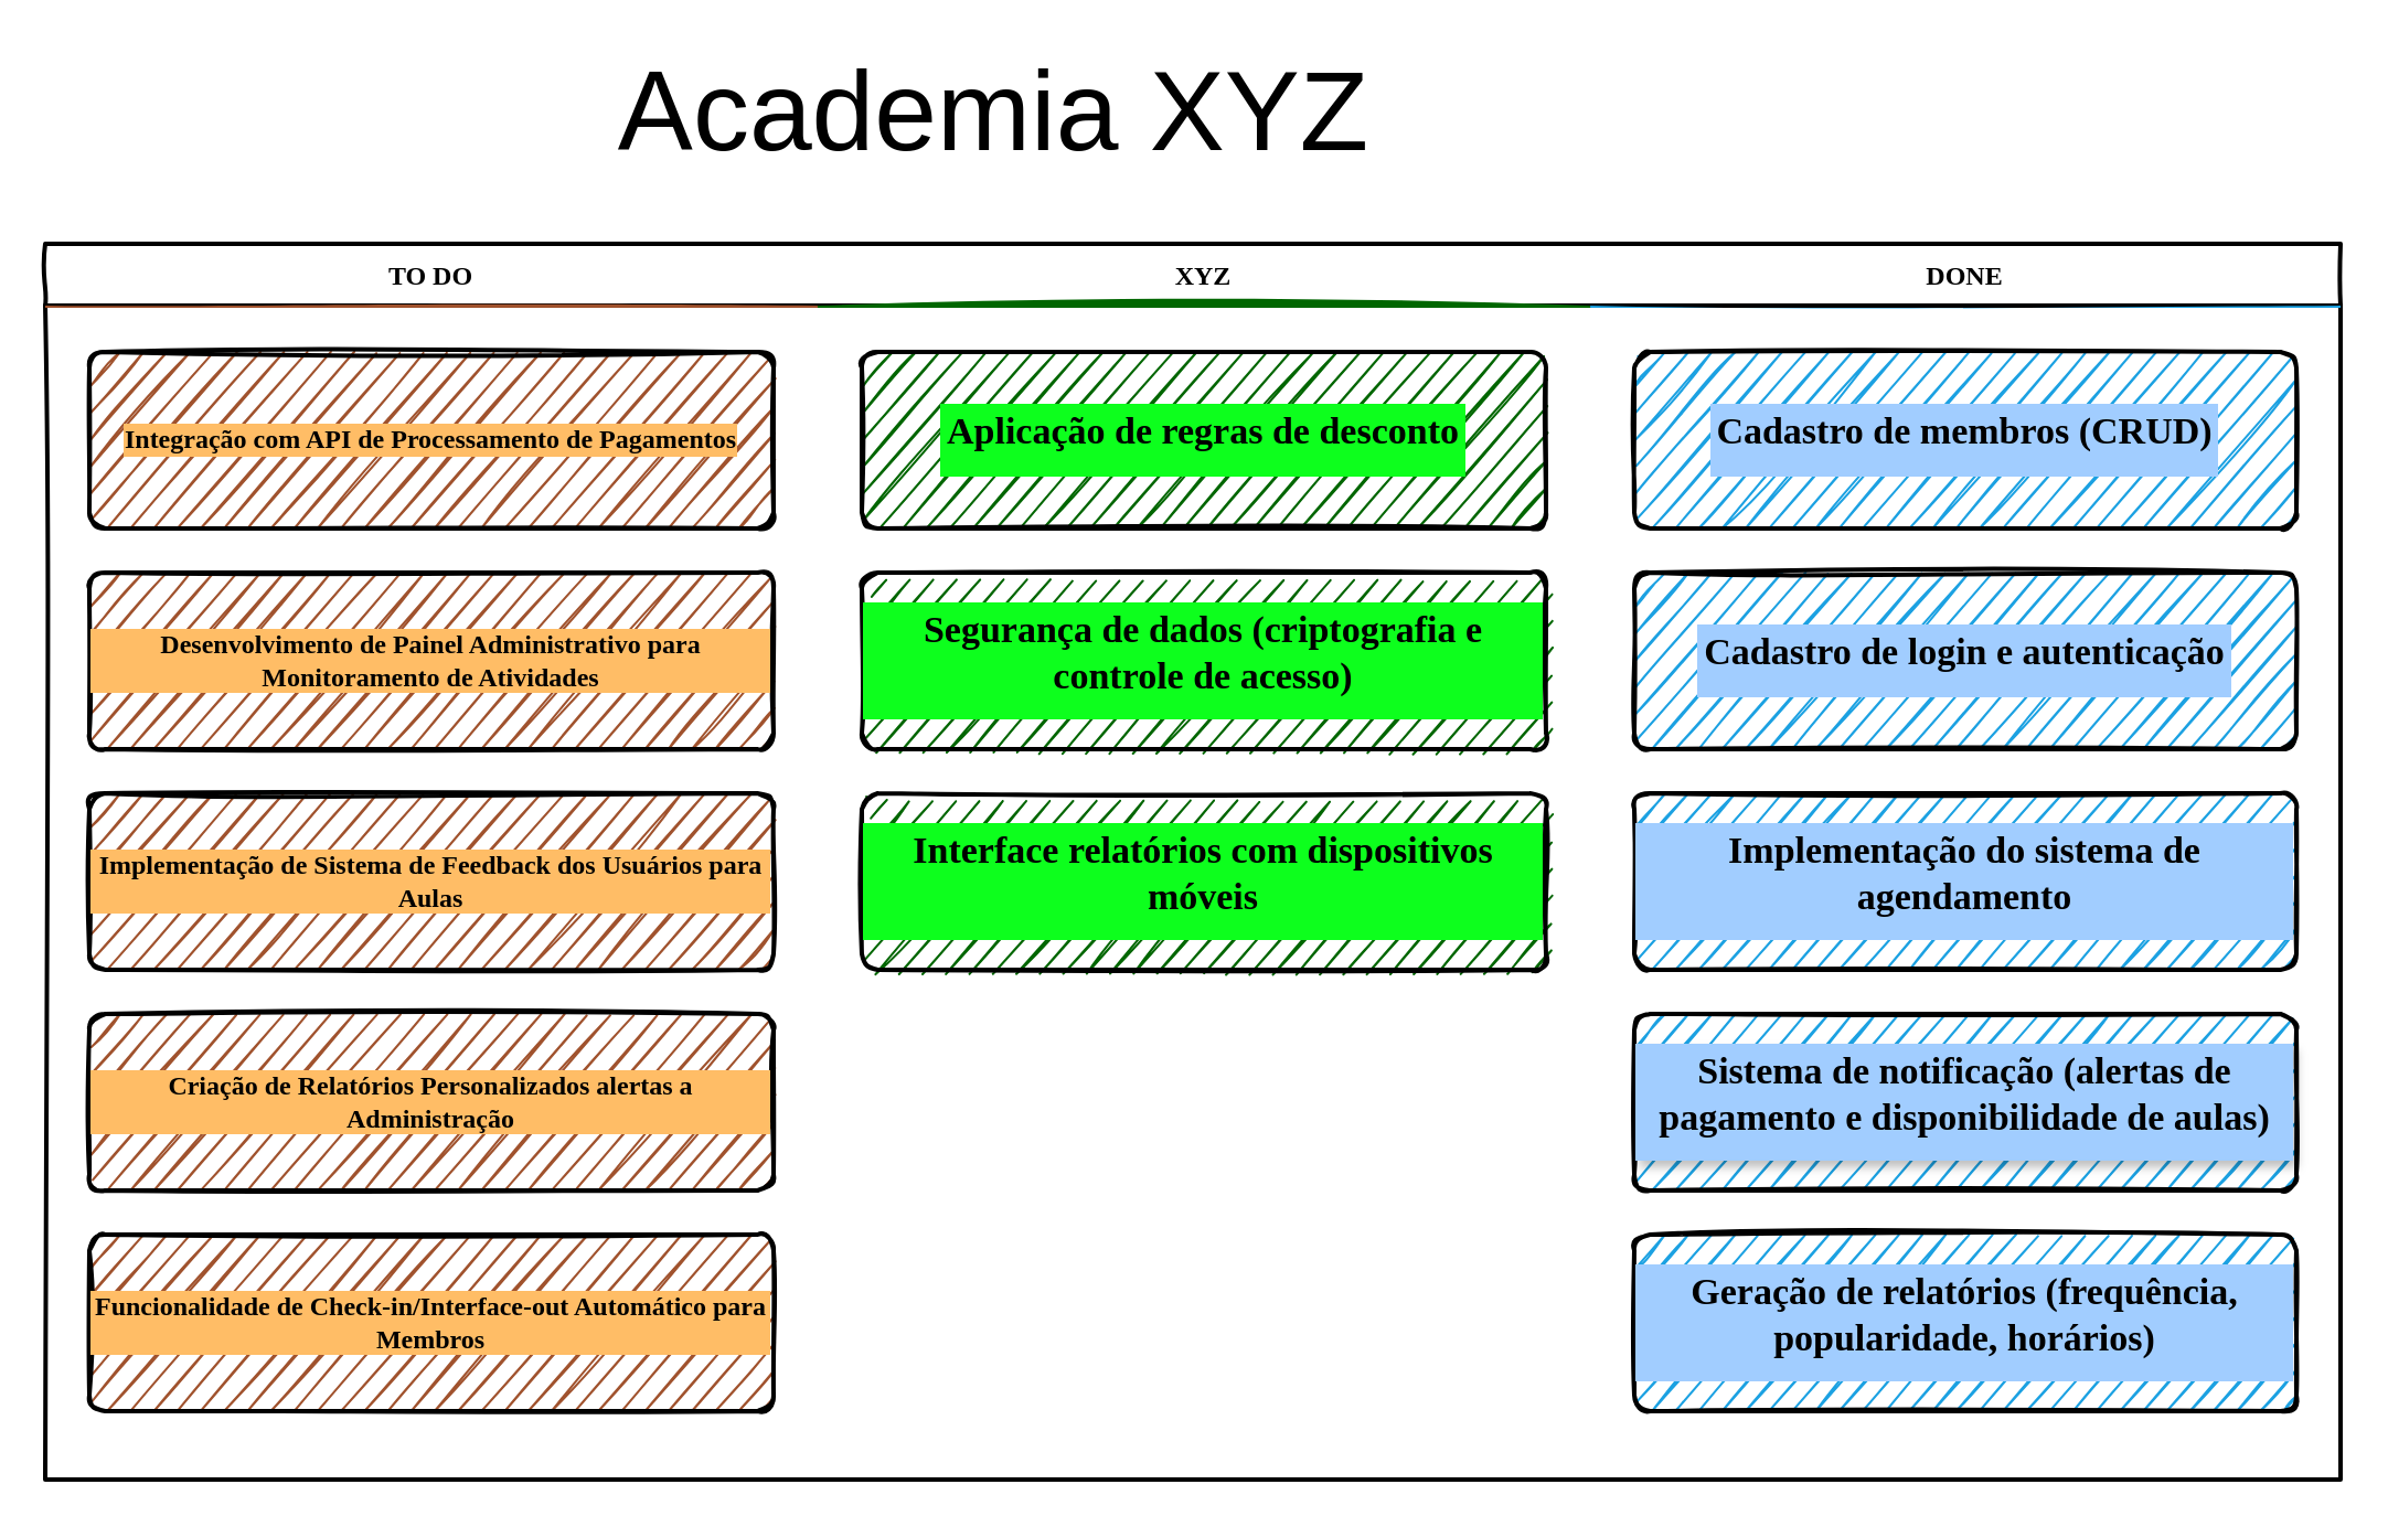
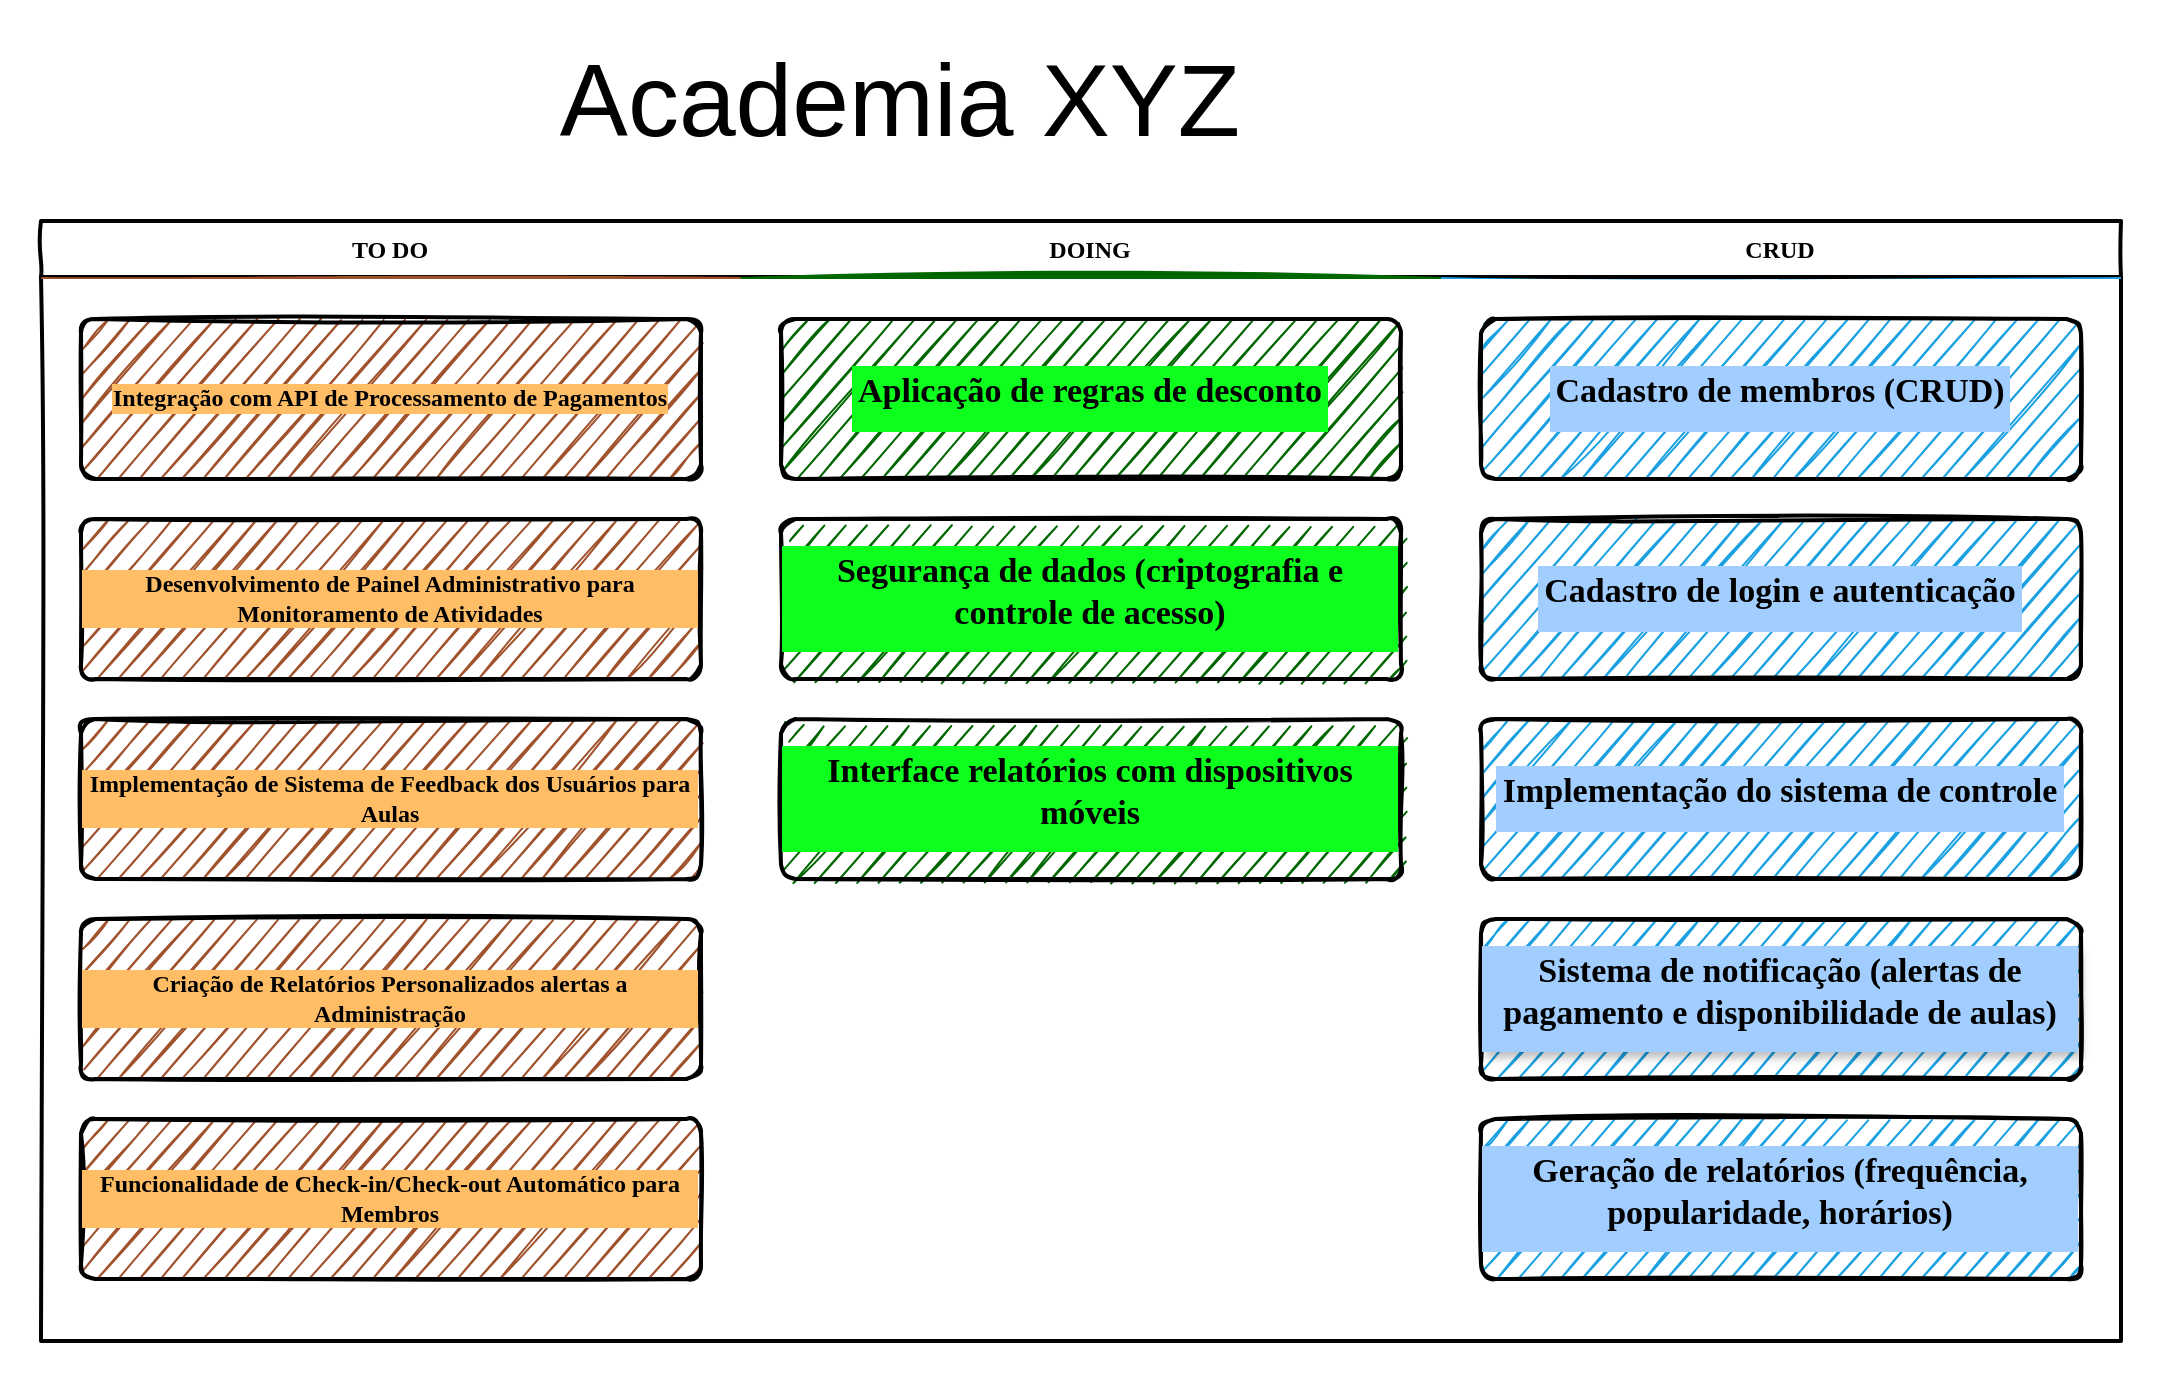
- <mxCell id="9" value="XYZ" style="swimlane;strokeWidth=2;fontFamily=Permanent Marker;html=0;startSize=1;verticalAlign=bottom;spacingBottom=5;points=[];childLayout=stackLayout;stackBorder=20;stackSpacing=20;resizeLast=0;resizeParent=1;horizontalStack=0;collapsible=0;sketch=1;strokeColor=none;fillStyle=solid;fillColor=#006600;labelBackgroundColor=none;textShadow=0;fontColor=#000000;labelBorderColor=none;" parent="2" vertex="1"><mxGeometry x="350" y="28" width="350" height="532" as="geometry" /></mxCell>
+ <mxCell id="9" value="DOING" style="swimlane;strokeWidth=2;fontFamily=Permanent Marker;html=0;startSize=1;verticalAlign=bottom;spacingBottom=5;points=[];childLayout=stackLayout;stackBorder=20;stackSpacing=20;resizeLast=0;resizeParent=1;horizontalStack=0;collapsible=0;sketch=1;strokeColor=none;fillStyle=solid;fillColor=#006600;labelBackgroundColor=none;textShadow=0;fontColor=#000000;labelBorderColor=none;" parent="2" vertex="1"><mxGeometry x="350" y="28" width="350" height="532" as="geometry" /></mxCell>
- <mxCell id="13" value="DONE" style="swimlane;strokeWidth=2;fontFamily=Permanent Marker;html=0;startSize=1;verticalAlign=bottom;spacingBottom=5;points=[];childLayout=stackLayout;stackBorder=20;stackSpacing=20;resizeLast=0;resizeParent=1;horizontalStack=0;collapsible=0;sketch=1;strokeColor=none;fillStyle=solid;fillColor=#1BA1E2;labelBackgroundColor=none;labelBorderColor=none;" parent="2" vertex="1"><mxGeometry x="700" y="28" width="340" height="532" as="geometry" /></mxCell>
+ <mxCell id="13" value="CRUD" style="swimlane;strokeWidth=2;fontFamily=Permanent Marker;html=0;startSize=1;verticalAlign=bottom;spacingBottom=5;points=[];childLayout=stackLayout;stackBorder=20;stackSpacing=20;resizeLast=0;resizeParent=1;horizontalStack=0;collapsible=0;sketch=1;strokeColor=none;fillStyle=solid;fillColor=#1BA1E2;labelBackgroundColor=none;labelBorderColor=none;" parent="2" vertex="1"><mxGeometry x="700" y="28" width="340" height="532" as="geometry" /></mxCell>
- <mxCell id="16" value="&lt;table style=&quot;font-size: 17px;&quot;&gt;&lt;tbody&gt;&lt;tr&gt;&lt;td&gt;&lt;font style=&quot;font-size: 17px;&quot;&gt;Implementação do sistema de agendamento&lt;/font&gt;&lt;/td&gt;&lt;/tr&gt;&lt;/tbody&gt;&lt;/table&gt;&lt;table style=&quot;font-size: 17px;&quot;&gt;&lt;tbody&gt;&lt;tr&gt;&lt;td&gt;&lt;/td&gt;&lt;/tr&gt;&lt;/tbody&gt;&lt;/table&gt;" style="whiteSpace=wrap;html=1;strokeWidth=2;fillColor=swimlane;fontStyle=1;spacingTop=0;rounded=1;arcSize=9;points=[];sketch=1;fontFamily=Permanent Marker;hachureGap=8;fillWeight=1;labelBackgroundColor=#A1CDFF;labelBorderColor=none;" vertex="1" parent="13"><mxGeometry x="20" y="221" width="300" height="80" as="geometry" /></mxCell>
+ <mxCell id="16" value="&lt;table style=&quot;font-size: 17px;&quot;&gt;&lt;tbody&gt;&lt;tr&gt;&lt;td&gt;&lt;font style=&quot;font-size: 17px;&quot;&gt;Implementação do sistema de controle&lt;/font&gt;&lt;/td&gt;&lt;/tr&gt;&lt;/tbody&gt;&lt;/table&gt;&lt;table style=&quot;font-size: 17px;&quot;&gt;&lt;tbody&gt;&lt;tr&gt;&lt;td&gt;&lt;/td&gt;&lt;/tr&gt;&lt;/tbody&gt;&lt;/table&gt;" style="whiteSpace=wrap;html=1;strokeWidth=2;fillColor=swimlane;fontStyle=1;spacingTop=0;rounded=1;arcSize=9;points=[];sketch=1;fontFamily=Permanent Marker;hachureGap=8;fillWeight=1;labelBackgroundColor=#A1CDFF;labelBorderColor=none;" vertex="1" parent="13"><mxGeometry x="20" y="221" width="300" height="80" as="geometry" /></mxCell>
- <mxCell id="8" value="Funcionalidade de Check-in/Interface-out Automático para Membros" style="whiteSpace=wrap;html=1;strokeWidth=2;fillColor=swimlane;fontStyle=1;spacingTop=0;rounded=1;arcSize=9;points=[];sketch=1;fontFamily=Permanent Marker;hachureGap=8;fillWeight=1;labelBackgroundColor=#FFBD66;labelBorderColor=none;textShadow=0;" vertex="1" parent="3"><mxGeometry x="20" y="421" width="310" height="80" as="geometry" /></mxCell>
+ <mxCell id="8" value="Funcionalidade de Check-in/Check-out Automático para Membros" style="whiteSpace=wrap;html=1;strokeWidth=2;fillColor=swimlane;fontStyle=1;spacingTop=0;rounded=1;arcSize=9;points=[];sketch=1;fontFamily=Permanent Marker;hachureGap=8;fillWeight=1;labelBackgroundColor=#FFBD66;labelBorderColor=none;textShadow=0;" vertex="1" parent="3"><mxGeometry x="20" y="421" width="310" height="80" as="geometry" /></mxCell>
